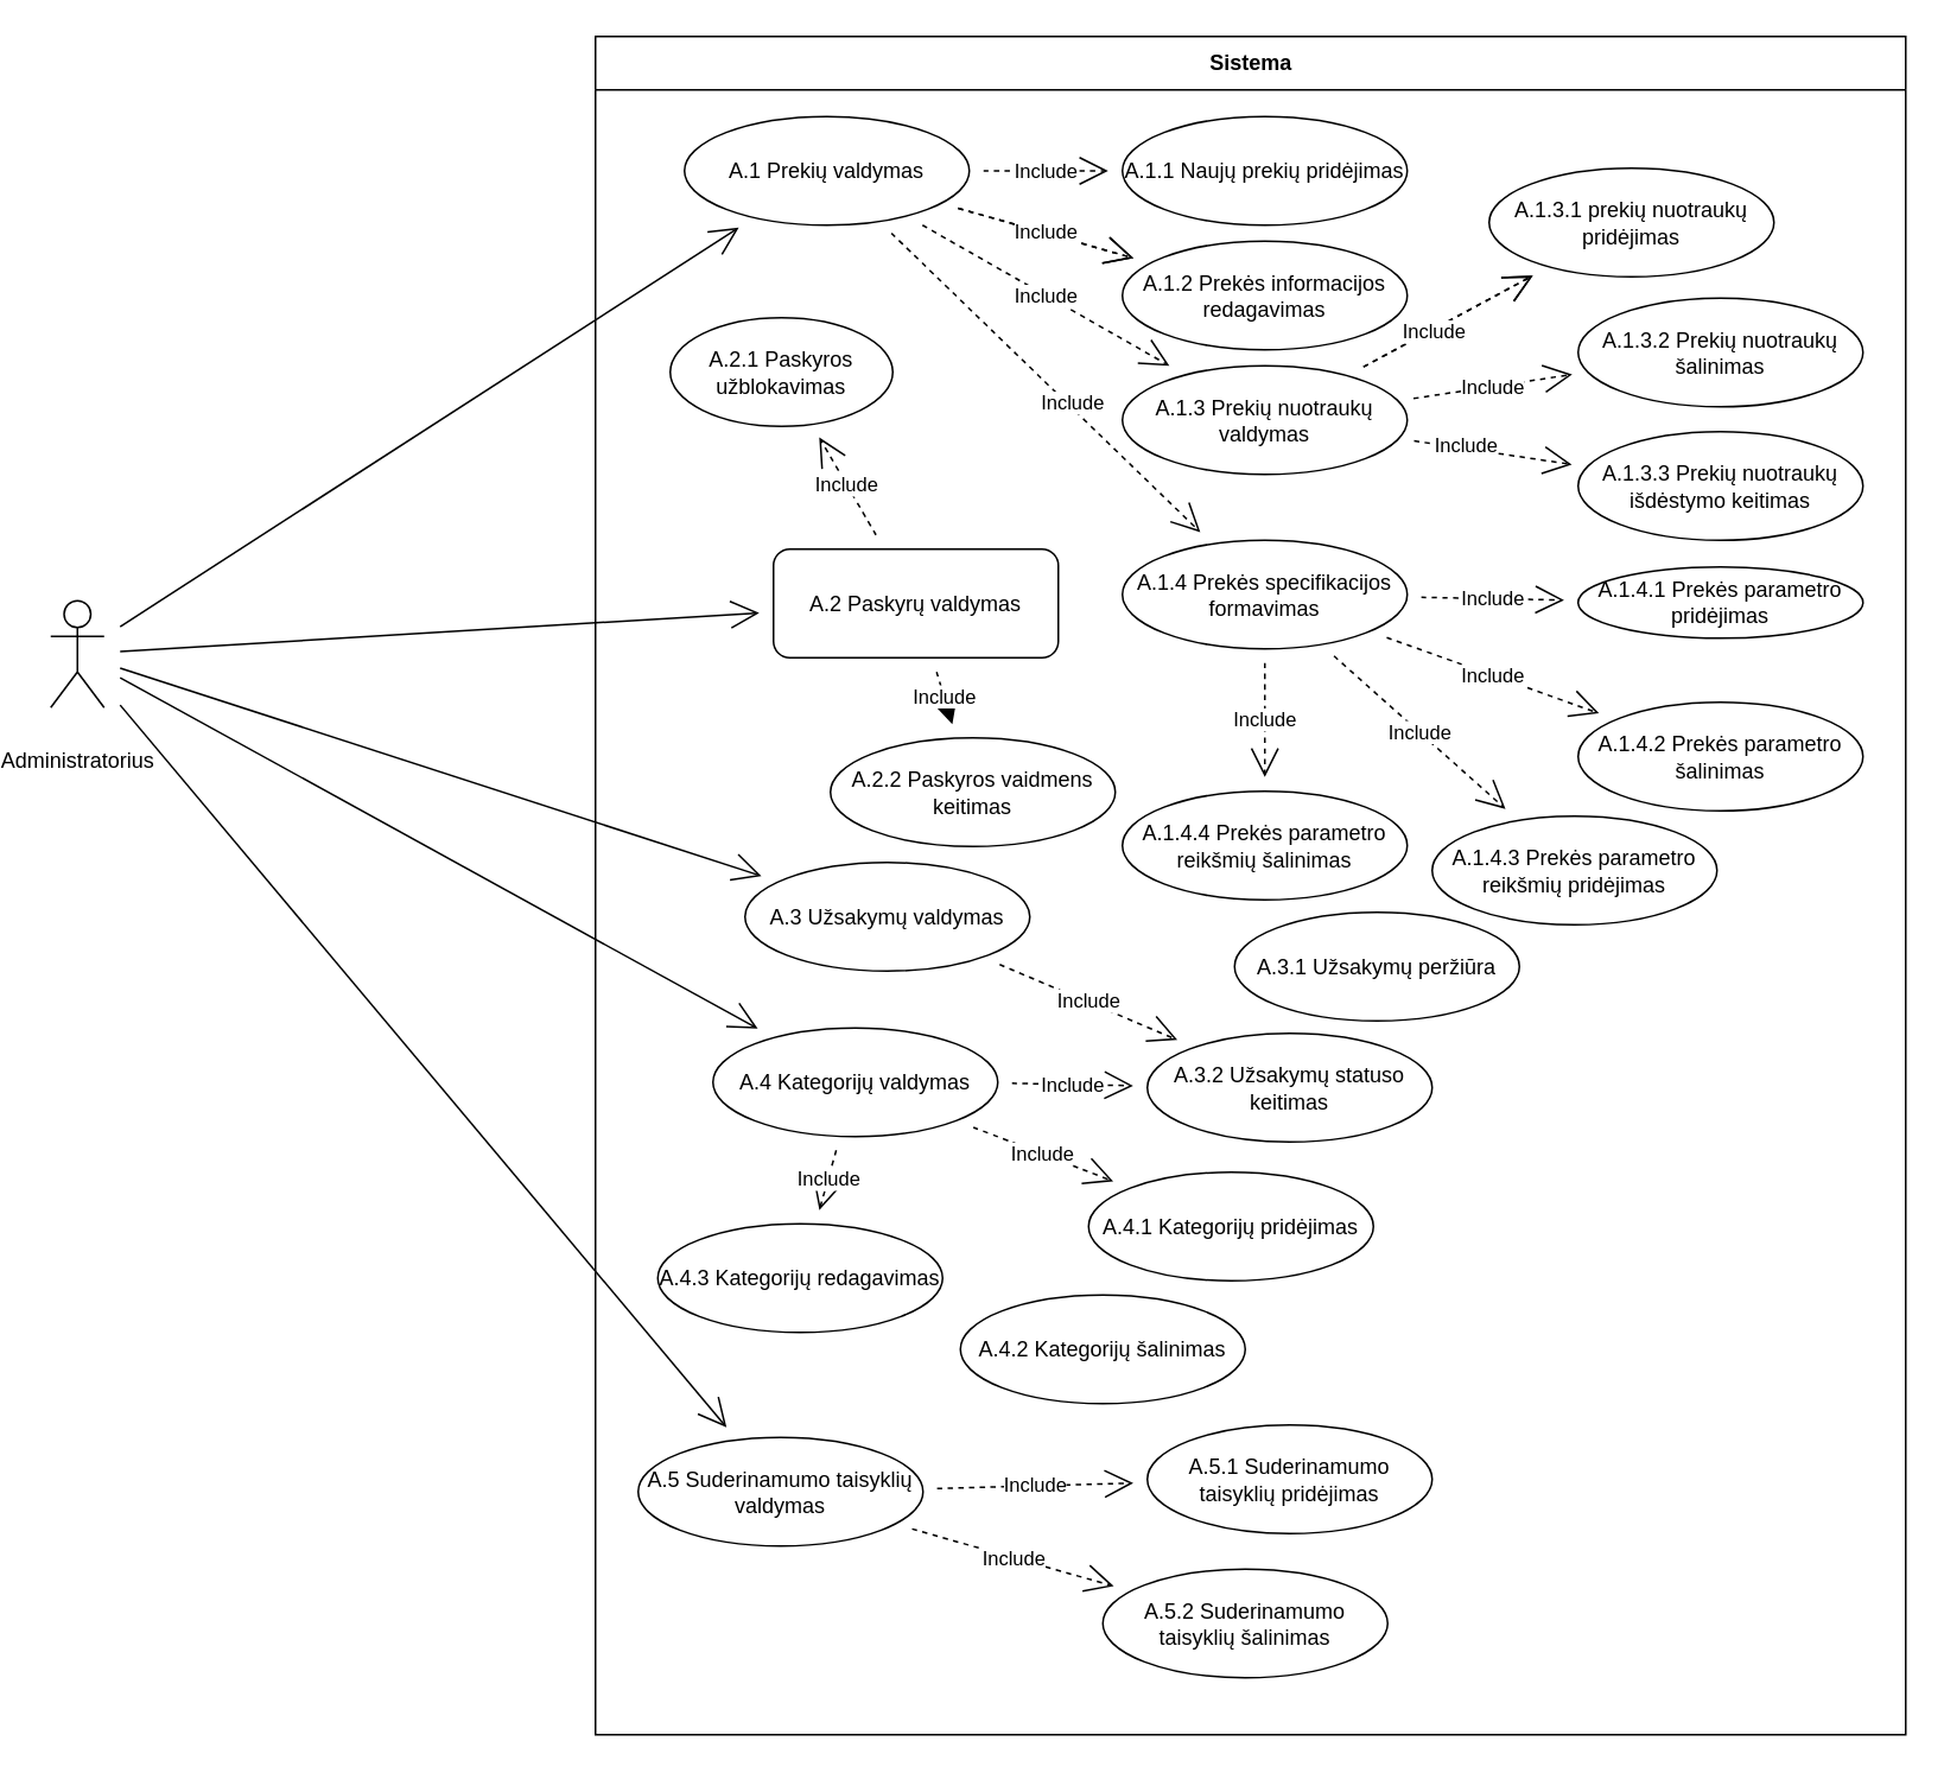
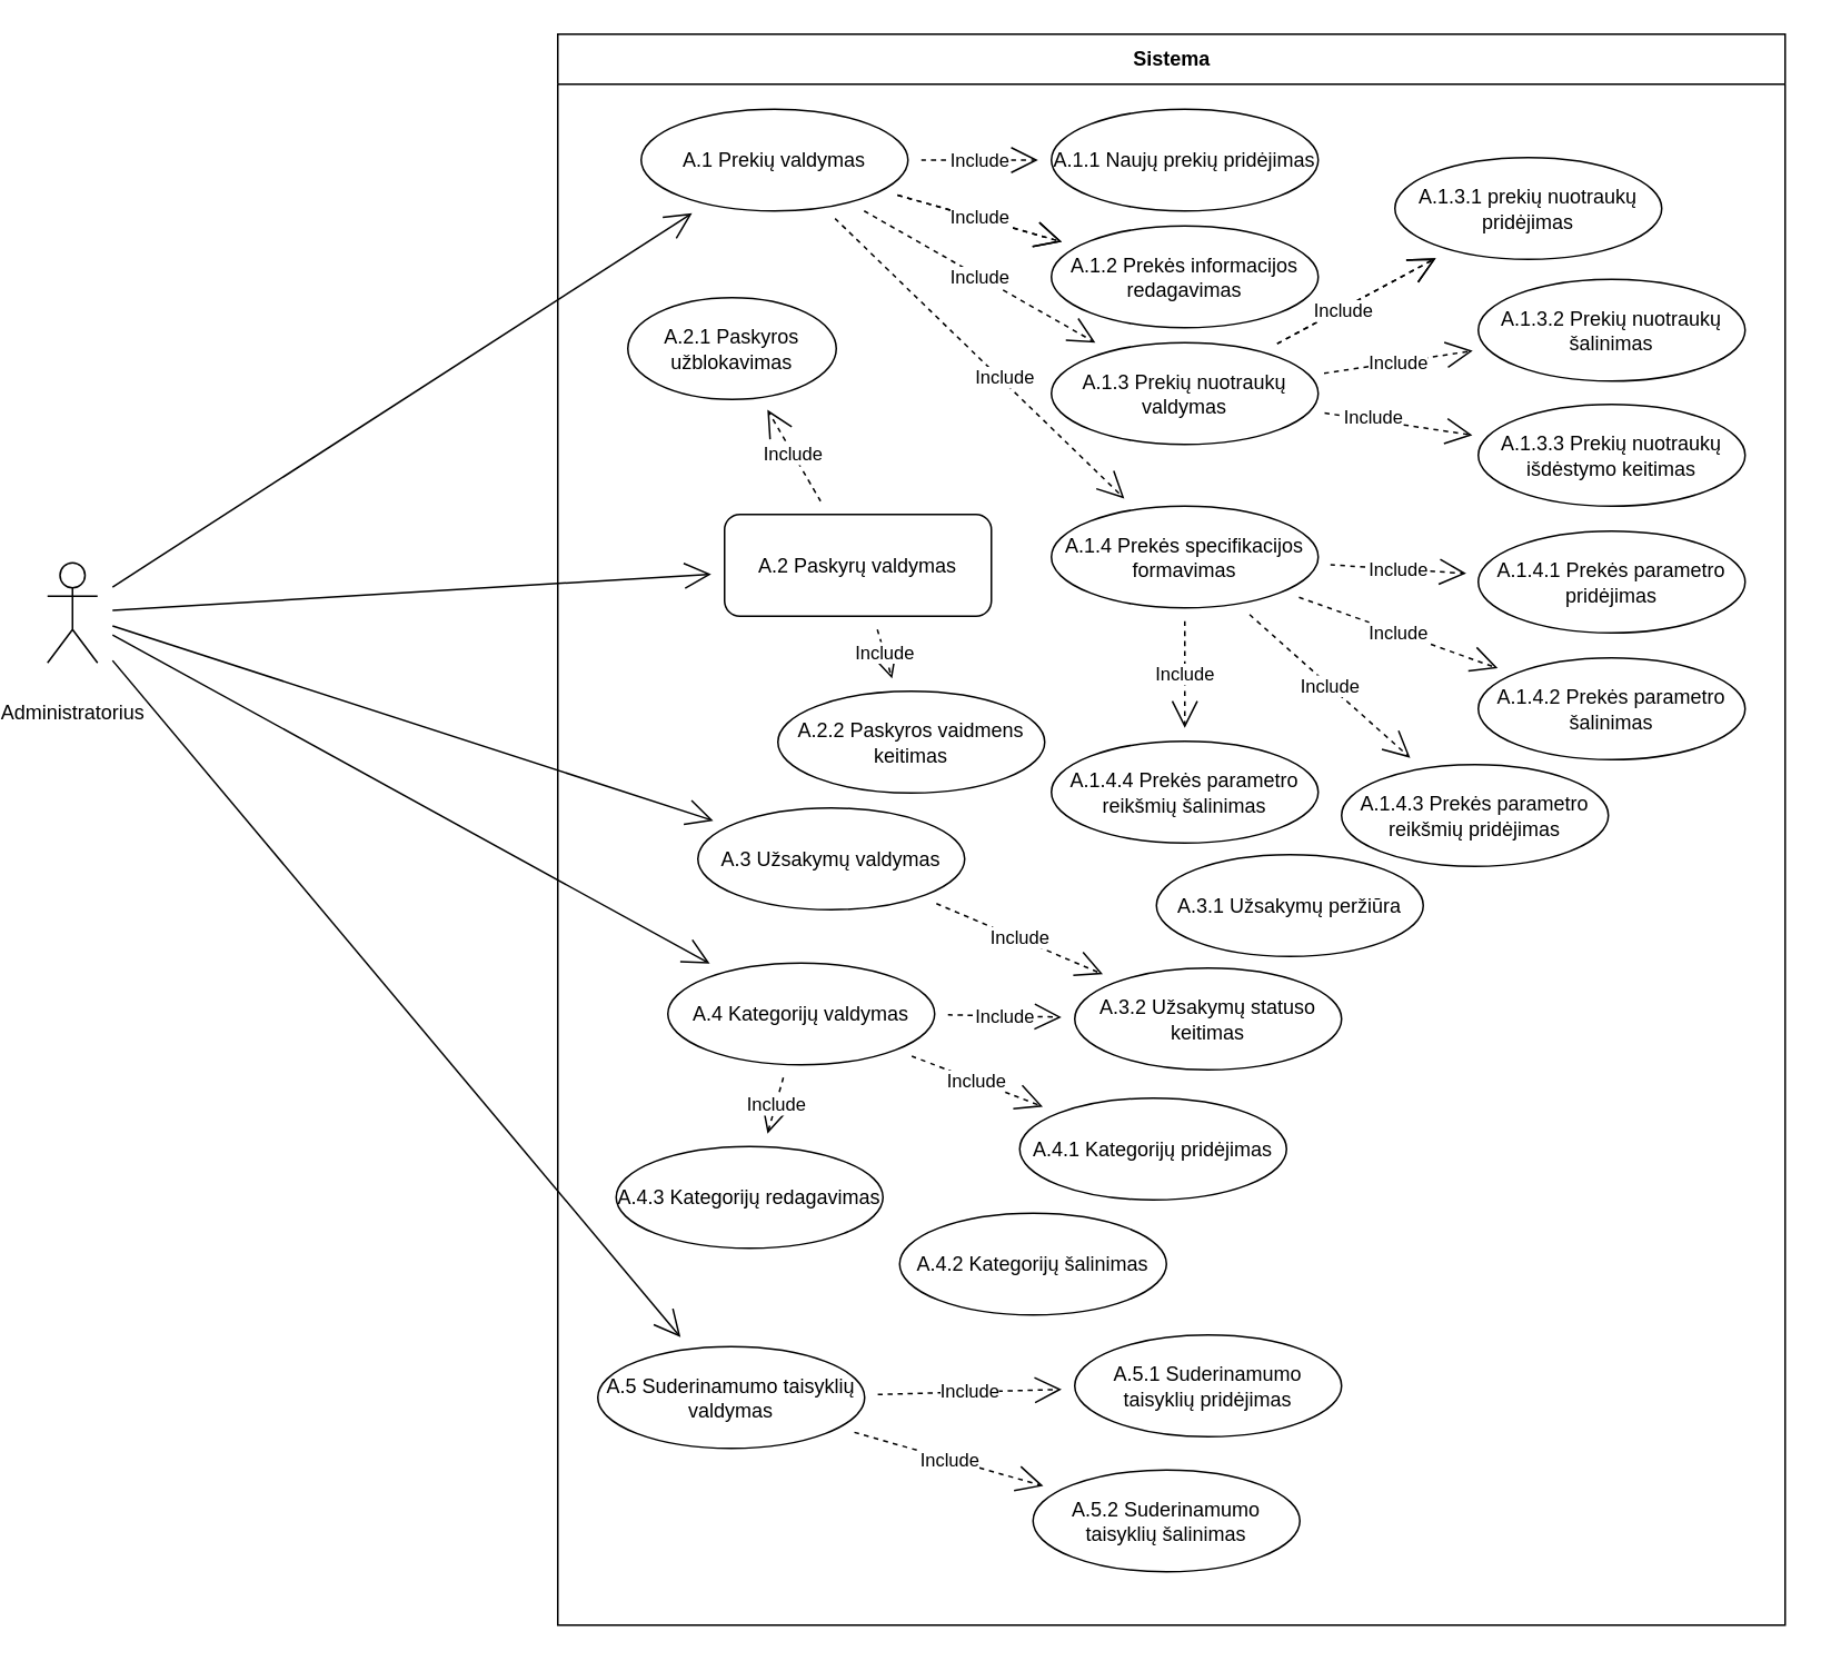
- <mxCell id="36" value="A.1.4.1 Prekės parametro pridėjimas" style="ellipse;whiteSpace=wrap;html=1;" parent="8" vertex="1"><mxGeometry x="552" y="298" width="160" height="40" as="geometry" /></mxCell>
+ <mxCell id="36" value="A.1.4.1 Prekės parametro pridėjimas" style="ellipse;whiteSpace=wrap;html=1;" parent="8" vertex="1"><mxGeometry x="552" y="298" width="160" height="61" as="geometry" /></mxCell>
- <mxCell id="17" value="Include" style="edgeStyle=none;curved=1;rounded=0;orthogonalLoop=1;jettySize=auto;html=1;dashed=1;endArrow=classic;startSize=14;endSize=14;sourcePerimeterSpacing=8;targetPerimeterSpacing=8;" parent="8" source="18" target="41" edge="1"><mxGeometry relative="1" as="geometry" /></mxCell>
+ <mxCell id="17" value="Include" style="edgeStyle=none;curved=1;rounded=0;orthogonalLoop=1;jettySize=auto;html=1;dashed=1;endArrow=open;startSize=14;endSize=14;sourcePerimeterSpacing=8;targetPerimeterSpacing=8;" parent="8" source="18" target="41" edge="1"><mxGeometry relative="1" as="geometry" /></mxCell>
